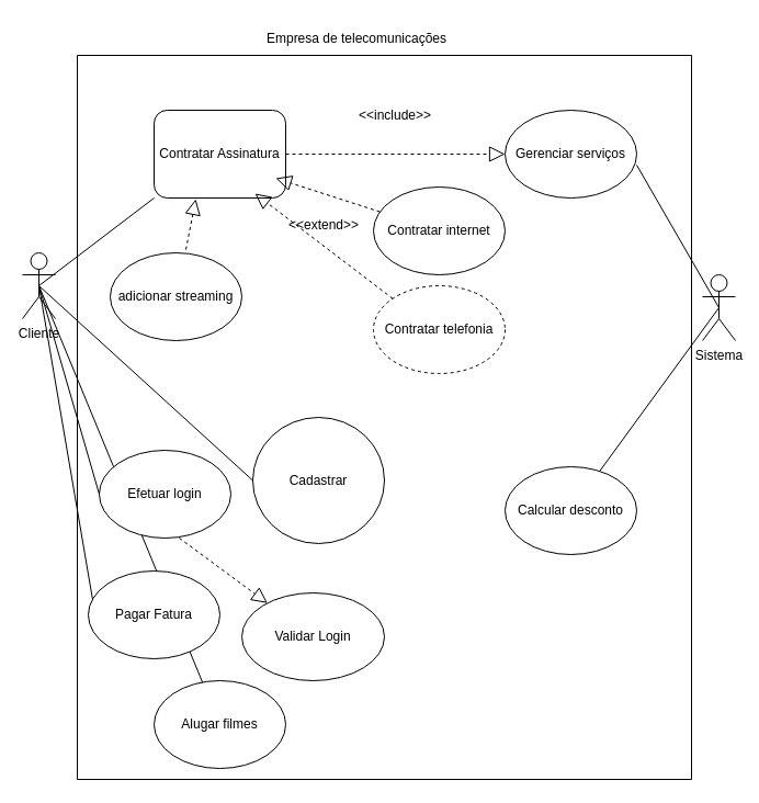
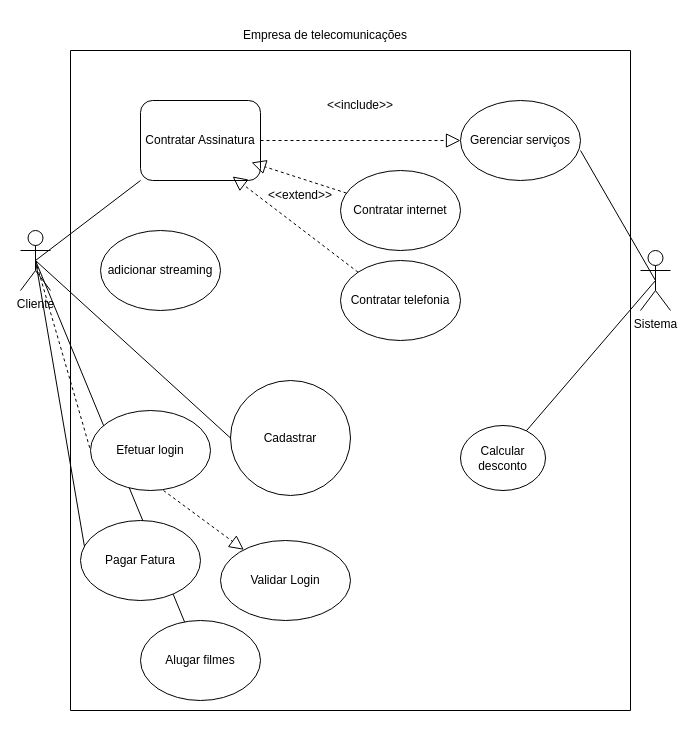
- <mxCell id="18" value="&amp;lt;&amp;lt;extend&amp;gt;&amp;gt;" style="text;html=1;strokeColor=none;fillColor=none;align=center;verticalAlign=middle;whiteSpace=wrap;rounded=0;" parent="5" vertex="1"><mxGeometry x="195" y="140" width="60" height="30" as="geometry" /></mxCell>
+ <mxCell id="18" value="&amp;lt;&amp;lt;extend&amp;gt;&amp;gt;" style="text;html=1;strokeColor=none;fillColor=none;align=center;verticalAlign=middle;whiteSpace=wrap;rounded=0;" parent="5" vertex="1"><mxGeometry x="200" y="130" width="60" height="30" as="geometry" /></mxCell>
- <mxCell id="23" value="" style="endArrow=block;dashed=1;endFill=0;endSize=12;html=1;rounded=0;entryX=0.317;entryY=1.013;entryDx=0;entryDy=0;exitX=0.575;exitY=-0.037;exitDx=0;exitDy=0;exitPerimeter=0;entryPerimeter=0;" parent="5" source="22" target="14" edge="1"><mxGeometry width="160" relative="1" as="geometry"><mxPoint x="214.779" y="223.706" as="sourcePoint" /><mxPoint x="158" y="141.04" as="targetPoint" /></mxGeometry></mxCell>
- <mxCell id="19" value="Contratar telefonia" style="ellipse;whiteSpace=wrap;html=1;dashed=1;" parent="5" vertex="1"><mxGeometry x="270" y="210" width="120" height="80" as="geometry" /></mxCell>
+ <mxCell id="19" value="Contratar telefonia" style="ellipse;whiteSpace=wrap;html=1;" parent="5" vertex="1"><mxGeometry x="270" y="210" width="120" height="80" as="geometry" /></mxCell>
- <mxCell id="26" value="" style="endArrow=none;html=1;rounded=0;entryX=0;entryY=0.5;entryDx=0;entryDy=0;exitX=0.5;exitY=0.5;exitDx=0;exitDy=0;exitPerimeter=0;" parent="1" source="3" target="7" edge="1"><mxGeometry width="50" height="50" relative="1" as="geometry"><mxPoint x="370" y="250" as="sourcePoint" /><mxPoint x="420" y="200" as="targetPoint" /></mxGeometry></mxCell>
+ <mxCell id="26" value="" style="endArrow=none;html=1;rounded=0;entryX=0;entryY=0.5;entryDx=0;entryDy=0;exitX=0.5;exitY=0.5;exitDx=0;exitDy=0;exitPerimeter=0;dashed=1;" parent="1" source="3" target="7" edge="1"><mxGeometry width="50" height="50" relative="1" as="geometry"><mxPoint x="370" y="250" as="sourcePoint" /><mxPoint x="420" y="200" as="targetPoint" /></mxGeometry></mxCell>
- <mxCell id="13" value="Calcular desconto" style="ellipse;whiteSpace=wrap;html=1;" parent="5" vertex="1"><mxGeometry x="390" y="375" width="120" height="80" as="geometry" /></mxCell>
+ <mxCell id="13" value="Calcular desconto" style="ellipse;whiteSpace=wrap;html=1;" parent="5" vertex="1"><mxGeometry x="390" y="375" width="85" height="65" as="geometry" /></mxCell>
